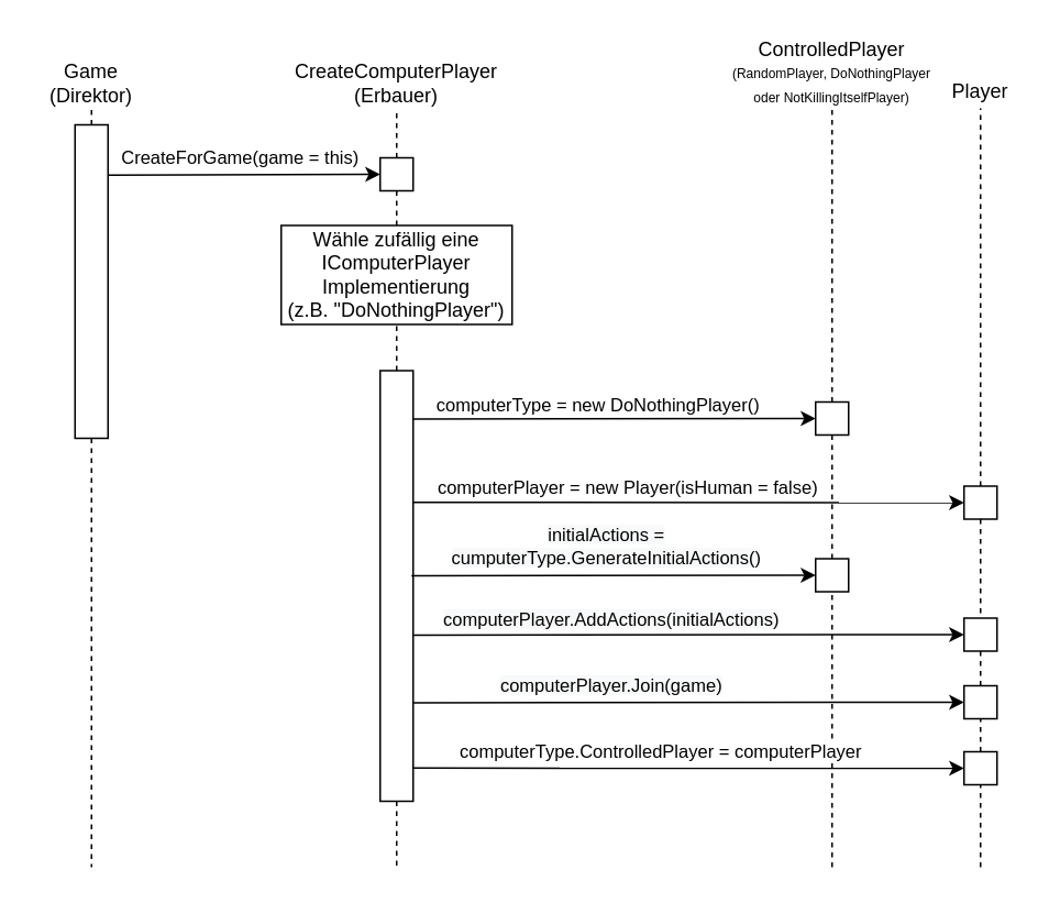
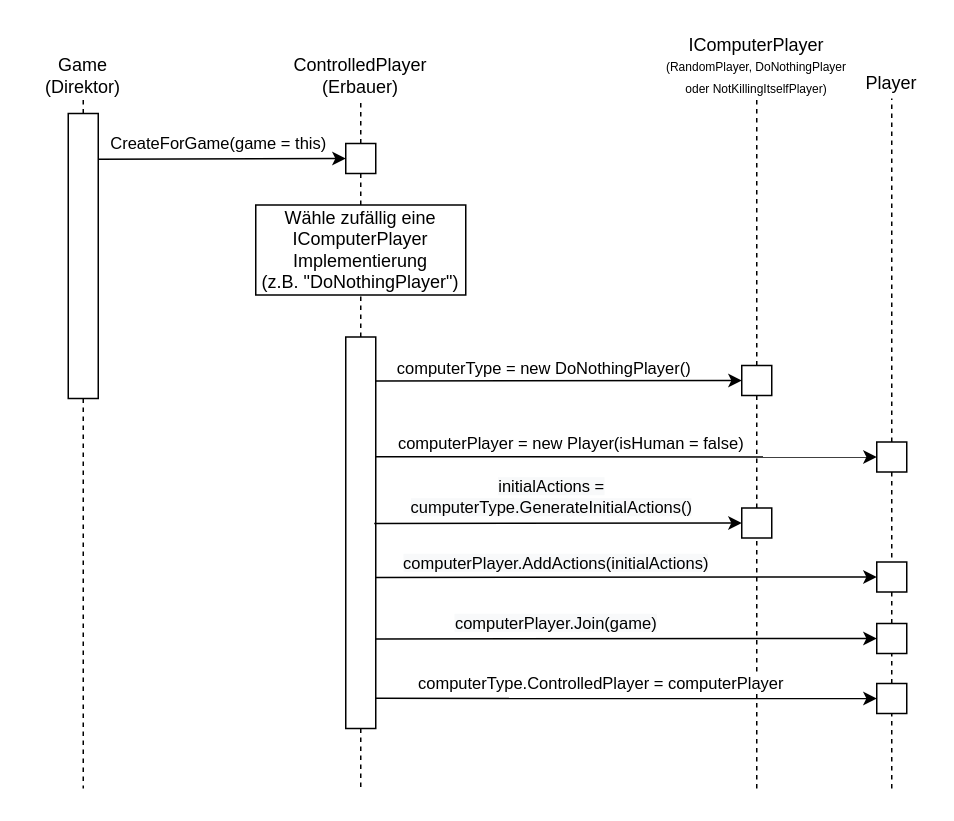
- <mxCell id="11" value="ControlledPlayer" style="text;html=1;strokeColor=none;fillColor=none;align=center;verticalAlign=middle;whiteSpace=wrap;rounded=0;" parent="1" vertex="1"><mxGeometry x="424" y="20" width="160" height="20" as="geometry" /></mxCell>
+ <mxCell id="11" value="IComputerPlayer" style="text;html=1;strokeColor=none;fillColor=none;align=center;verticalAlign=middle;whiteSpace=wrap;rounded=0;" parent="1" vertex="1"><mxGeometry x="424" y="20" width="160" height="20" as="geometry" /></mxCell>
- <mxCell id="3" value="CreateComputerPlayer&lt;br&gt;(Erbauer)" style="text;html=1;strokeColor=none;fillColor=none;align=center;verticalAlign=middle;whiteSpace=wrap;rounded=0;" parent="1" vertex="1"><mxGeometry x="170" y="35" width="140" height="30" as="geometry" /></mxCell>
+ <mxCell id="3" value="ControlledPlayer&lt;br&gt;(Erbauer)" style="text;html=1;strokeColor=none;fillColor=none;align=center;verticalAlign=middle;whiteSpace=wrap;rounded=0;" parent="1" vertex="1"><mxGeometry x="170" y="35" width="140" height="30" as="geometry" /></mxCell>
